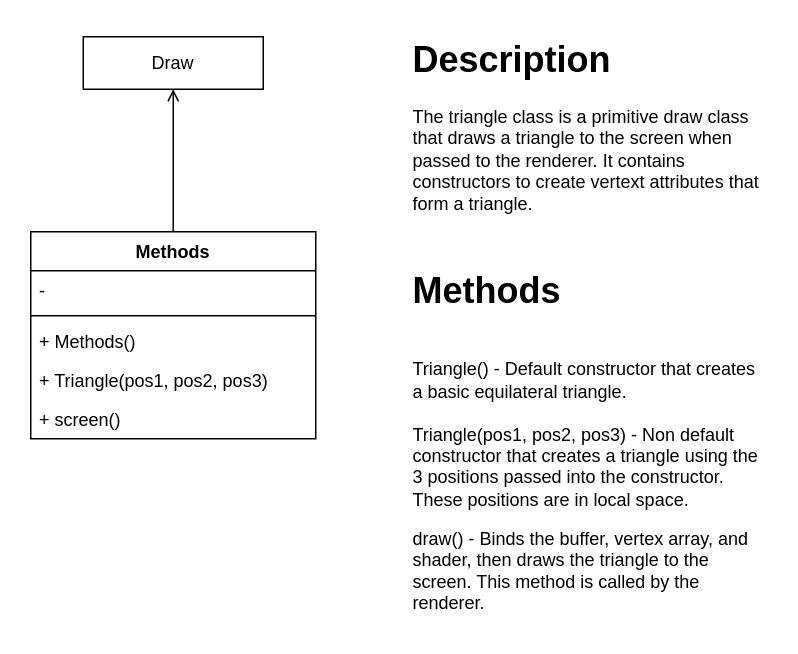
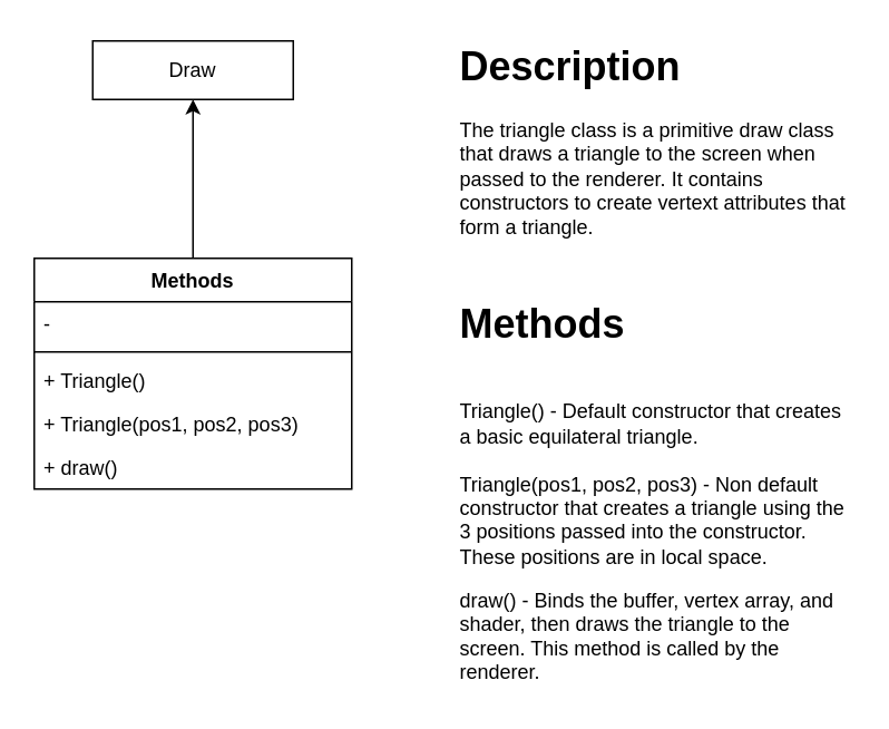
- <mxCell id="2" style="edgeStyle=orthogonalEdgeStyle;rounded=0;orthogonalLoop=1;jettySize=auto;html=1;endArrow=open;" edge="1" parent="1" source="3" target="10"><mxGeometry relative="1" as="geometry" /></mxCell>
+ <mxCell id="2" style="edgeStyle=orthogonalEdgeStyle;rounded=0;orthogonalLoop=1;jettySize=auto;html=1;" edge="1" parent="1" source="3" target="10"><mxGeometry relative="1" as="geometry" /></mxCell>
- <mxCell id="6" value="+ Methods()" style="text;strokeColor=none;fillColor=none;align=left;verticalAlign=top;spacingLeft=4;spacingRight=4;overflow=hidden;rotatable=0;points=[[0,0.5],[1,0.5]];portConstraint=eastwest;" vertex="1" parent="3"><mxGeometry y="60" width="190" height="26" as="geometry" /></mxCell>
+ <mxCell id="6" value="+ Triangle()" style="text;strokeColor=none;fillColor=none;align=left;verticalAlign=top;spacingLeft=4;spacingRight=4;overflow=hidden;rotatable=0;points=[[0,0.5],[1,0.5]];portConstraint=eastwest;" vertex="1" parent="3"><mxGeometry y="60" width="190" height="26" as="geometry" /></mxCell>
- <mxCell id="8" value="+ screen()" style="text;strokeColor=none;fillColor=none;align=left;verticalAlign=top;spacingLeft=4;spacingRight=4;overflow=hidden;rotatable=0;points=[[0,0.5],[1,0.5]];portConstraint=eastwest;" vertex="1" parent="3"><mxGeometry y="112" width="190" height="26" as="geometry" /></mxCell>
+ <mxCell id="8" value="+ draw()" style="text;strokeColor=none;fillColor=none;align=left;verticalAlign=top;spacingLeft=4;spacingRight=4;overflow=hidden;rotatable=0;points=[[0,0.5],[1,0.5]];portConstraint=eastwest;" vertex="1" parent="3"><mxGeometry y="112" width="190" height="26" as="geometry" /></mxCell>
